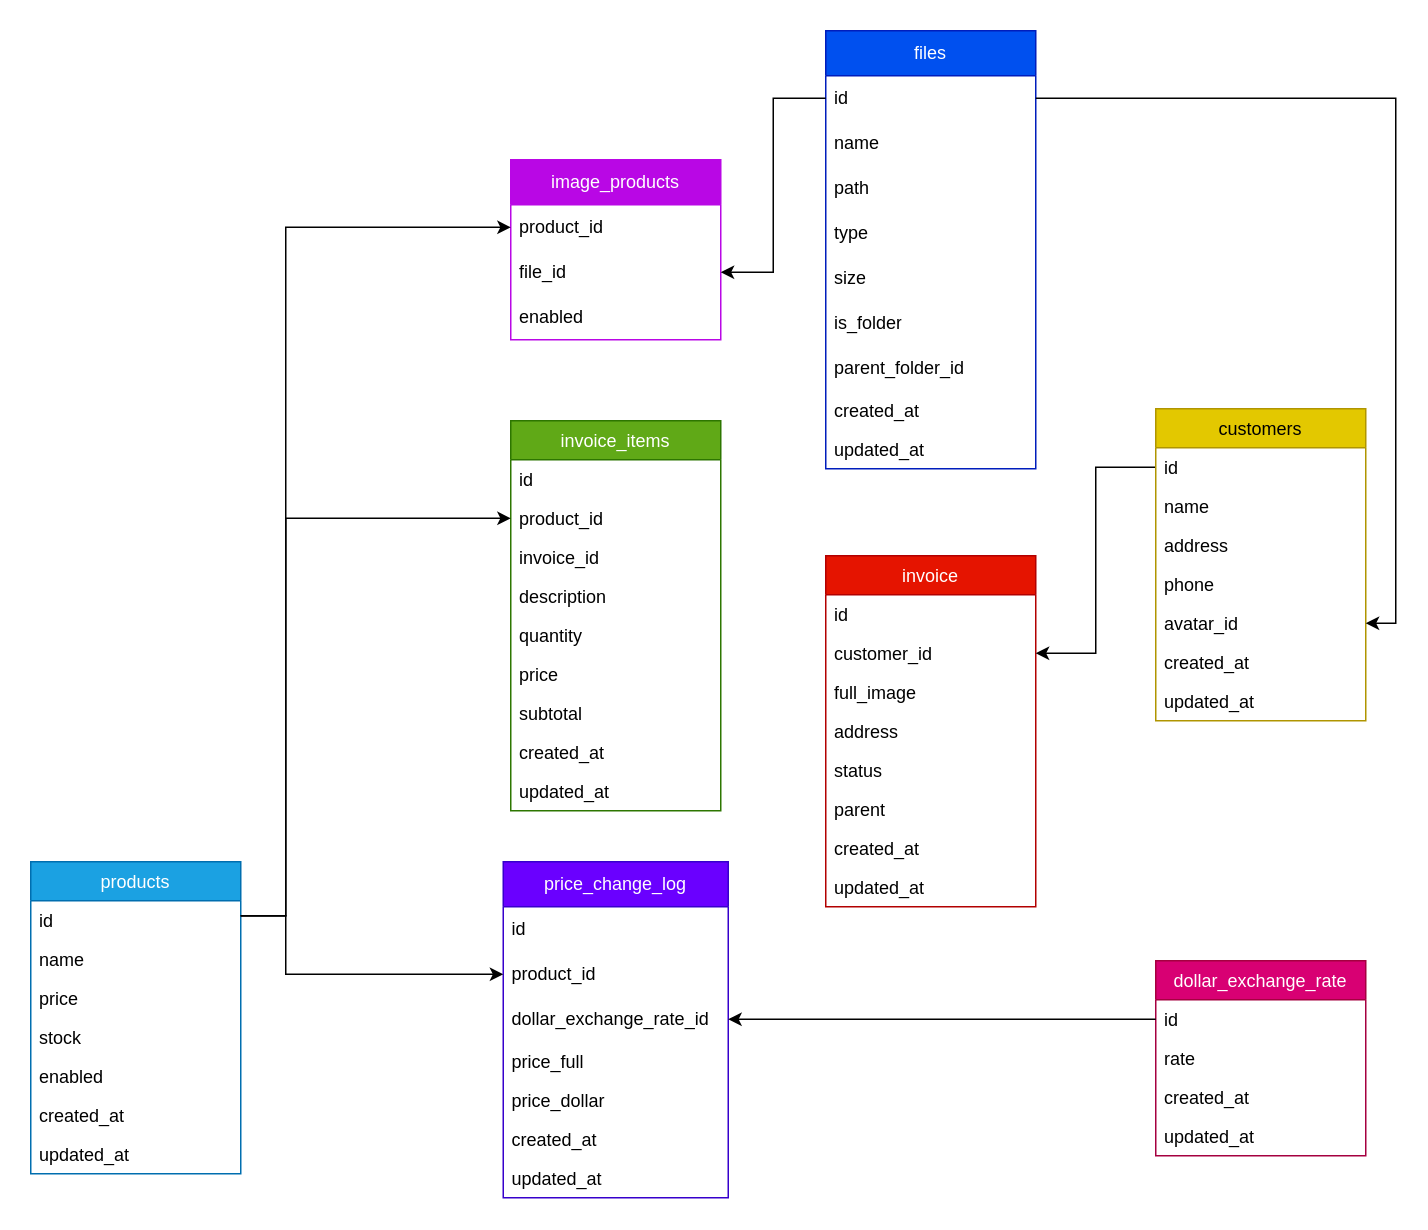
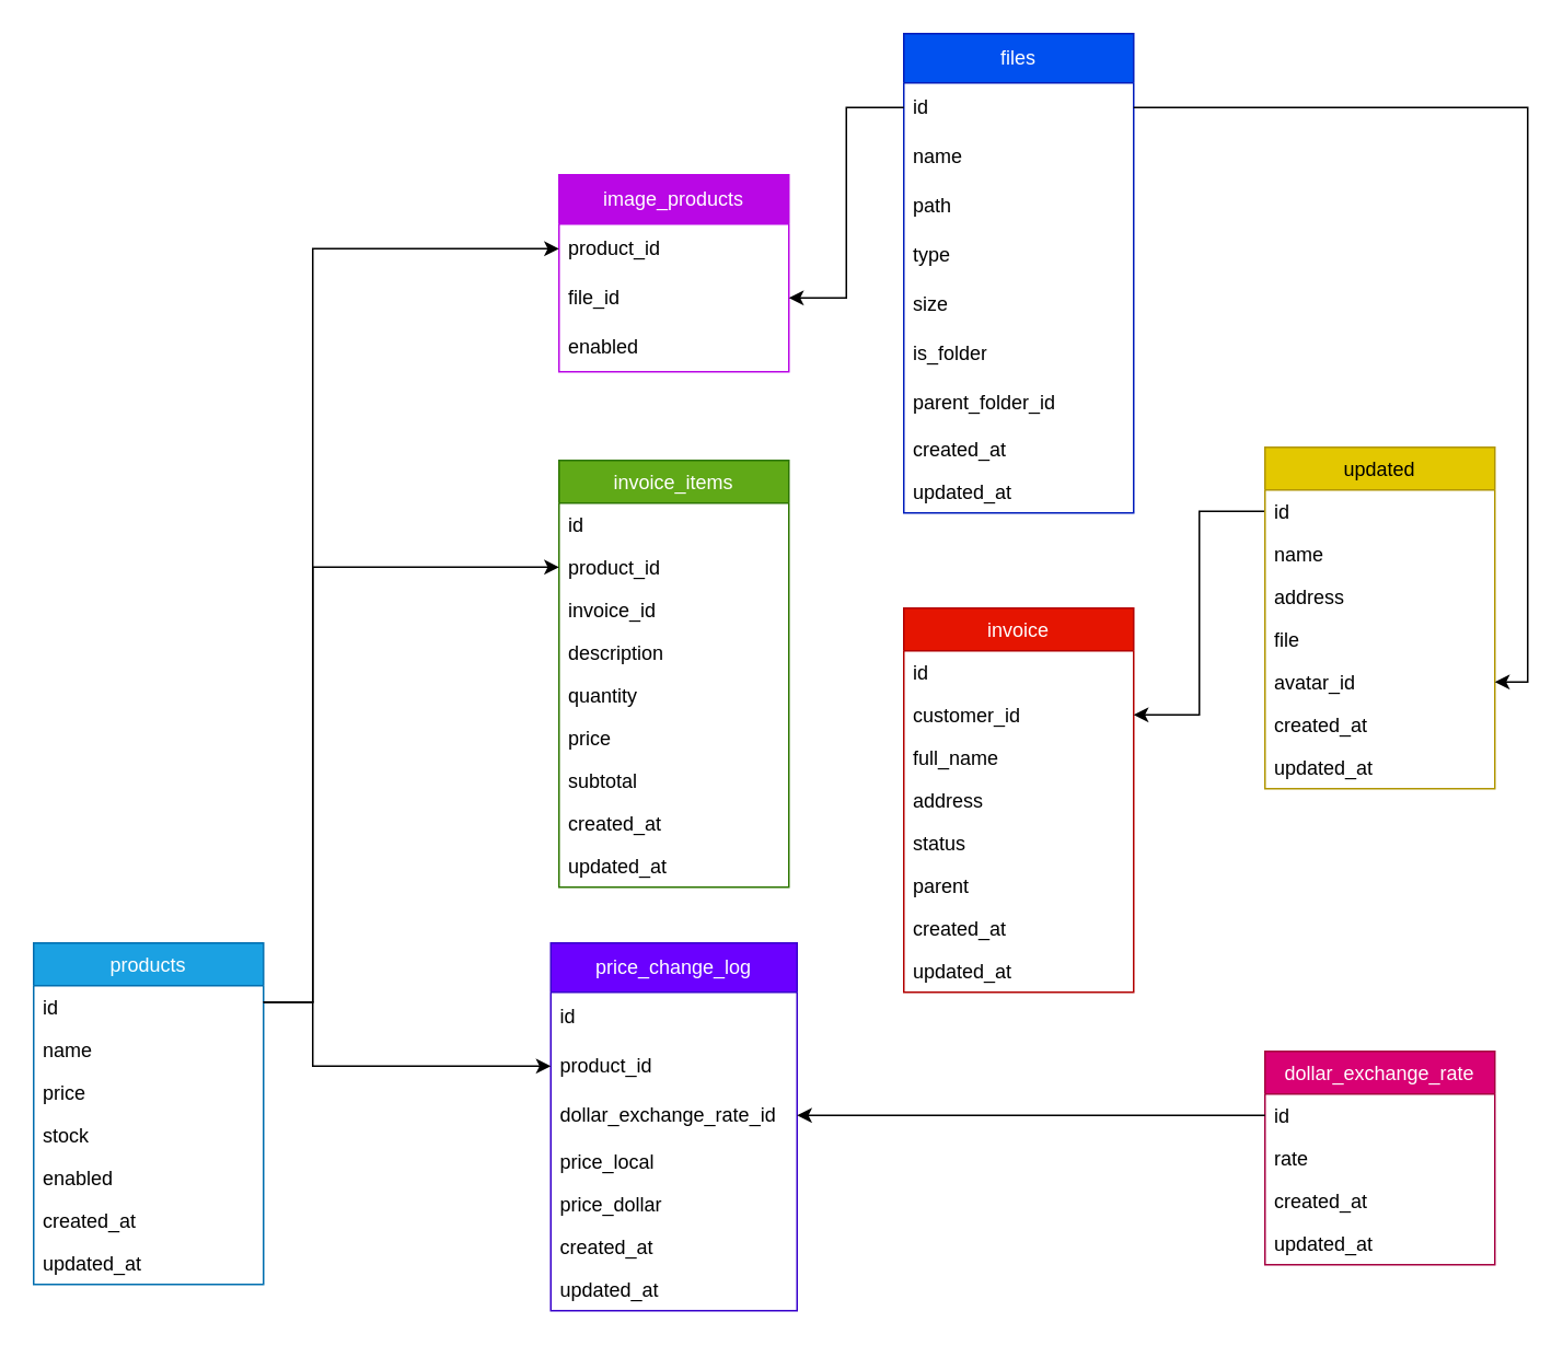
- <mxCell id="30" value="customers" style="swimlane;fontStyle=0;childLayout=stackLayout;horizontal=1;startSize=26;fillColor=#e3c800;horizontalStack=0;resizeParent=1;resizeParentMax=0;resizeLast=0;collapsible=1;marginBottom=0;strokeColor=#B09500;fontColor=#000000;" parent="1" vertex="1"><mxGeometry x="770" y="272" width="140" height="208" as="geometry" /></mxCell>
+ <mxCell id="30" value="updated" style="swimlane;fontStyle=0;childLayout=stackLayout;horizontal=1;startSize=26;fillColor=#e3c800;horizontalStack=0;resizeParent=1;resizeParentMax=0;resizeLast=0;collapsible=1;marginBottom=0;strokeColor=#B09500;fontColor=#000000;" parent="1" vertex="1"><mxGeometry x="770" y="272" width="140" height="208" as="geometry" /></mxCell>
- <mxCell id="34" value="phone" style="text;strokeColor=none;fillColor=none;align=left;verticalAlign=top;spacingLeft=4;spacingRight=4;overflow=hidden;rotatable=0;points=[[0,0.5],[1,0.5]];portConstraint=eastwest;" parent="30" vertex="1"><mxGeometry y="104" width="140" height="26" as="geometry" /></mxCell>
+ <mxCell id="34" value="file" style="text;strokeColor=none;fillColor=none;align=left;verticalAlign=top;spacingLeft=4;spacingRight=4;overflow=hidden;rotatable=0;points=[[0,0.5],[1,0.5]];portConstraint=eastwest;" parent="30" vertex="1"><mxGeometry y="104" width="140" height="26" as="geometry" /></mxCell>
- <mxCell id="23" value="full_image" style="text;strokeColor=none;fillColor=none;align=left;verticalAlign=top;spacingLeft=4;spacingRight=4;overflow=hidden;rotatable=0;points=[[0,0.5],[1,0.5]];portConstraint=eastwest;" vertex="1" parent="20"><mxGeometry y="78" width="140" height="26" as="geometry" /></mxCell>
+ <mxCell id="23" value="full_name" style="text;strokeColor=none;fillColor=none;align=left;verticalAlign=top;spacingLeft=4;spacingRight=4;overflow=hidden;rotatable=0;points=[[0,0.5],[1,0.5]];portConstraint=eastwest;" vertex="1" parent="20"><mxGeometry y="78" width="140" height="26" as="geometry" /></mxCell>
- <mxCell id="47" value="price_full" style="text;strokeColor=none;fillColor=none;align=left;verticalAlign=top;spacingLeft=4;spacingRight=4;overflow=hidden;rotatable=0;points=[[0,0.5],[1,0.5]];portConstraint=eastwest;" parent="43" vertex="1"><mxGeometry y="120" width="150" height="26" as="geometry" /></mxCell>
+ <mxCell id="47" value="price_local" style="text;strokeColor=none;fillColor=none;align=left;verticalAlign=top;spacingLeft=4;spacingRight=4;overflow=hidden;rotatable=0;points=[[0,0.5],[1,0.5]];portConstraint=eastwest;" parent="43" vertex="1"><mxGeometry y="120" width="150" height="26" as="geometry" /></mxCell>
